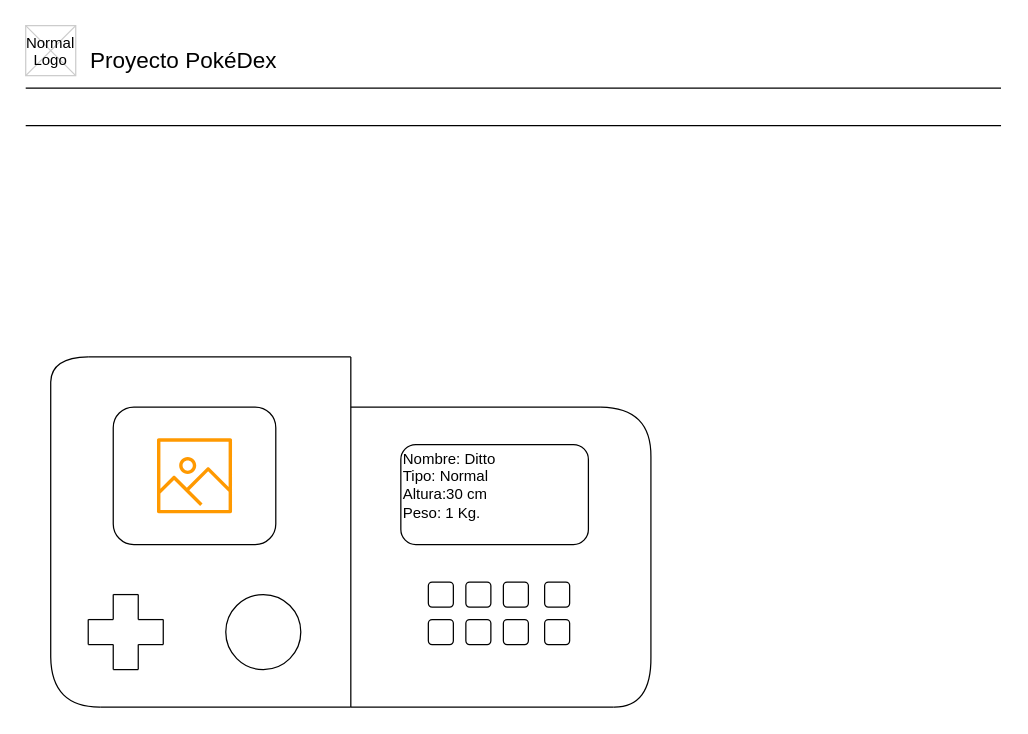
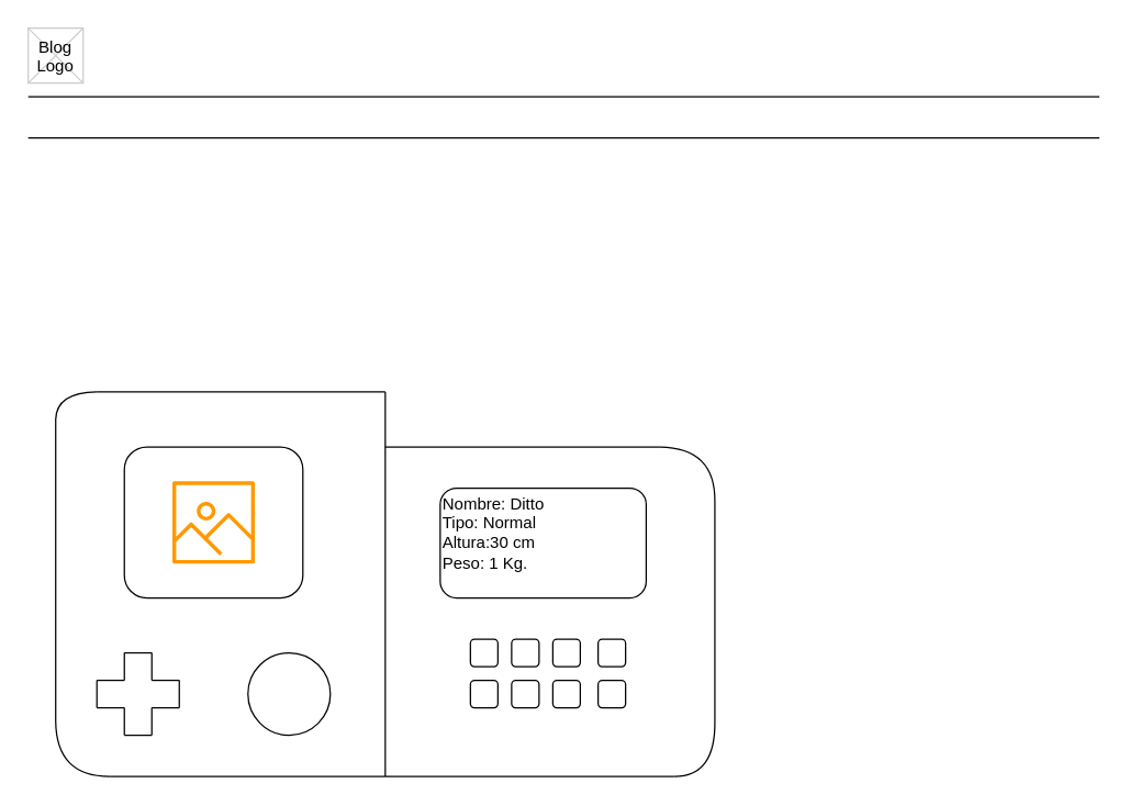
- <mxCell id="6" value="Normal &#10;Logo" style="text;spacingTop=-5;align=center" parent="1" vertex="1"><mxGeometry x="20" y="25" width="40" height="40" as="geometry" /></mxCell>
+ <mxCell id="6" value="Blog &#10;Logo" style="text;spacingTop=-5;align=center" parent="1" vertex="1"><mxGeometry x="20" y="25" width="40" height="40" as="geometry" /></mxCell>
- <mxCell id="2" value="Proyecto PokéDex" style="text;spacingTop=-5;fontSize=18;fontStyle=0" parent="1" vertex="1"><mxGeometry x="70" y="35" width="230" height="20" as="geometry" /></mxCell>
